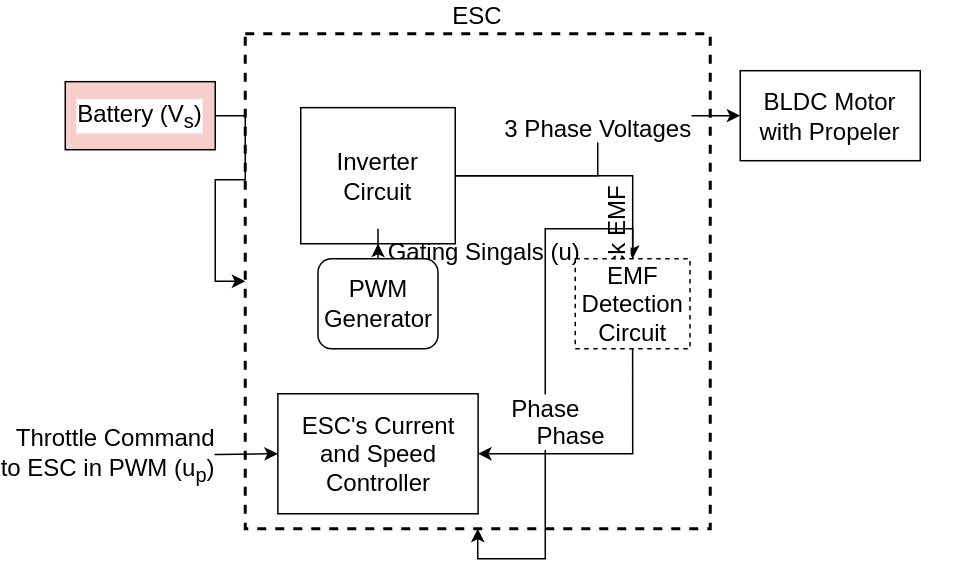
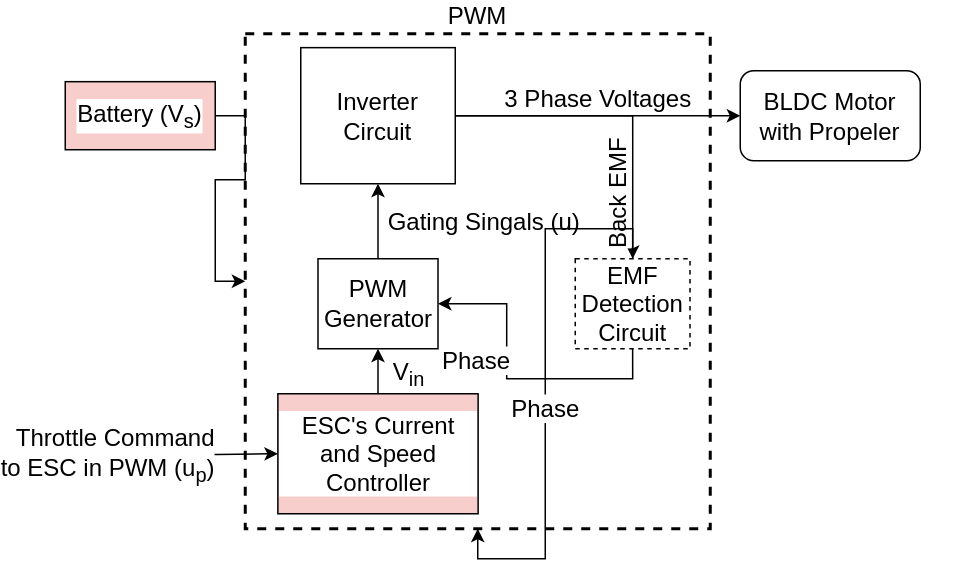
- <mxCell id="2" value="ESC" style="rounded=0;whiteSpace=wrap;html=1;fontFamily=Helvetica;fontSize=16;fontColor=default;labelBackgroundColor=default;fillColor=none;dashed=1;strokeWidth=2;labelPosition=center;verticalLabelPosition=top;align=center;verticalAlign=bottom;" vertex="1" parent="1"><mxGeometry x="140" y="20" width="310" height="330" as="geometry" /></mxCell>
+ <mxCell id="2" value="PWM" style="rounded=0;whiteSpace=wrap;html=1;fontFamily=Helvetica;fontSize=16;fontColor=default;labelBackgroundColor=default;fillColor=none;dashed=1;strokeWidth=2;labelPosition=center;verticalLabelPosition=top;align=center;verticalAlign=bottom;" vertex="1" parent="1"><mxGeometry x="140" y="20" width="310" height="330" as="geometry" /></mxCell>
- <mxCell id="16" value="&lt;font style=&quot;font-size: 16px;&quot;&gt;BLDC Motor with Propeler&lt;/font&gt;" style="rounded=0;whiteSpace=wrap;html=1;fontFamily=Helvetica;fontSize=11;fontColor=default;labelBackgroundColor=default;" vertex="1" parent="1"><mxGeometry x="470" y="44.63" width="120" height="60" as="geometry" /></mxCell>
+ <mxCell id="16" value="&lt;font style=&quot;font-size: 16px;&quot;&gt;BLDC Motor with Propeler&lt;/font&gt;" style="whiteSpace=wrap;html=1;fontFamily=Helvetica;fontSize=11;fontColor=default;labelBackgroundColor=default;rounded=1;" vertex="1" parent="1"><mxGeometry x="470" y="44.63" width="120" height="60" as="geometry" /></mxCell>
- <mxCell id="4" value="&lt;div style=&quot;font-size: 16px;&quot;&gt;&lt;font style=&quot;font-size: 16px;&quot;&gt;Inverter Circuit&lt;/font&gt;&lt;/div&gt;" style="rounded=0;whiteSpace=wrap;html=1;fontFamily=Helvetica;labelPosition=center;verticalLabelPosition=middle;align=center;verticalAlign=middle;textDirection=ltr;horizontal=1;fontSize=16;" vertex="1" parent="1"><mxGeometry x="177" y="69.27" width="103" height="90.73" as="geometry" /></mxCell>
+ <mxCell id="4" value="&lt;div style=&quot;font-size: 16px;&quot;&gt;&lt;font style=&quot;font-size: 16px;&quot;&gt;Inverter Circuit&lt;/font&gt;&lt;/div&gt;" style="rounded=0;whiteSpace=wrap;html=1;fontFamily=Helvetica;labelPosition=center;verticalLabelPosition=middle;align=center;verticalAlign=middle;textDirection=ltr;horizontal=1;fontSize=16;" vertex="1" parent="1"><mxGeometry x="177" y="29.27" width="103" height="90.73" as="geometry" /></mxCell>
- <mxCell id="6" value="&lt;font style=&quot;font-size: 16px;&quot;&gt;PWM &lt;br&gt;Generator&lt;/font&gt;" style="whiteSpace=wrap;html=1;fontFamily=Helvetica;fontSize=11;fontColor=default;labelBackgroundColor=default;rounded=1;" vertex="1" parent="1"><mxGeometry x="188.5" y="170" width="80" height="60" as="geometry" /></mxCell>
+ <mxCell id="6" value="&lt;font style=&quot;font-size: 16px;&quot;&gt;PWM &lt;br&gt;Generator&lt;/font&gt;" style="rounded=0;whiteSpace=wrap;html=1;fontFamily=Helvetica;fontSize=11;fontColor=default;labelBackgroundColor=default;" vertex="1" parent="1"><mxGeometry x="188.5" y="170" width="80" height="60" as="geometry" /></mxCell>
+ <mxCell id="11" value="" style="edgeStyle=orthogonalEdgeStyle;rounded=0;orthogonalLoop=1;jettySize=auto;html=1;strokeColor=default;align=center;verticalAlign=middle;fontFamily=Helvetica;fontSize=11;fontColor=default;labelBackgroundColor=default;endArrow=classic;endFill=1;labelBorderColor=none;" edge="1" parent="1" source="13" target="6"><mxGeometry relative="1" as="geometry"><Array as="points"><mxPoint x="252" y="322.5" /><mxPoint x="252" y="322.5" /></Array></mxGeometry></mxCell>
+ <mxCell id="12" value="&lt;font style=&quot;font-size: 16px;&quot;&gt;&amp;nbsp; V&lt;sub&gt;in&lt;/sub&gt;&lt;/font&gt;" style="edgeLabel;html=1;align=left;verticalAlign=middle;resizable=0;points=[];fontFamily=Helvetica;fontSize=11;fontColor=default;labelBackgroundColor=none;labelPosition=right;verticalLabelPosition=middle;" vertex="1" connectable="0" parent="11"><mxGeometry x="-0.079" y="1" relative="1" as="geometry"><mxPoint as="offset" /></mxGeometry></mxCell>
- <mxCell id="13" value="&lt;span style=&quot;font-size: 16px;&quot;&gt;ESC's Current and Speed Controller&lt;/span&gt;" style="rounded=0;whiteSpace=wrap;html=1;fontFamily=Helvetica;fontSize=11;fontColor=default;labelBackgroundColor=default;" vertex="1" parent="1"><mxGeometry x="161.75" y="260" width="133.5" height="80" as="geometry" /></mxCell>
+ <mxCell id="13" value="&lt;span style=&quot;font-size: 16px;&quot;&gt;ESC's Current and Speed Controller&lt;/span&gt;" style="rounded=0;whiteSpace=wrap;html=1;fontFamily=Helvetica;fontSize=11;fontColor=default;labelBackgroundColor=default;fillColor=#f8cecc;" vertex="1" parent="1"><mxGeometry x="161.75" y="260" width="133.5" height="80" as="geometry" /></mxCell>
- <mxCell id="9" value="&lt;font style=&quot;font-size: 16px;&quot;&gt;Phase&lt;/font&gt;" style="edgeStyle=orthogonalEdgeStyle;rounded=0;orthogonalLoop=1;jettySize=auto;html=1;exitX=0.5;exitY=1;exitDx=0;exitDy=0;entryX=1;entryY=0.5;entryDx=0;entryDy=0;strokeColor=default;align=right;verticalAlign=bottom;fontFamily=Helvetica;fontSize=11;fontColor=default;labelBackgroundColor=default;endArrow=classic;endFill=1;labelPosition=left;verticalLabelPosition=top;" edge="1" parent="1" source="10" target="13"><mxGeometry relative="1" as="geometry" /></mxCell>
+ <mxCell id="9" value="&lt;font style=&quot;font-size: 16px;&quot;&gt;Phase&lt;/font&gt;" style="edgeStyle=orthogonalEdgeStyle;rounded=0;orthogonalLoop=1;jettySize=auto;html=1;exitX=0.5;exitY=1;exitDx=0;exitDy=0;strokeColor=default;align=right;verticalAlign=bottom;fontFamily=Helvetica;fontSize=11;fontColor=default;labelBackgroundColor=default;endArrow=classic;endFill=1;labelPosition=left;verticalLabelPosition=top;" edge="1" parent="1" source="10" target="6"><mxGeometry relative="1" as="geometry" /></mxCell>
